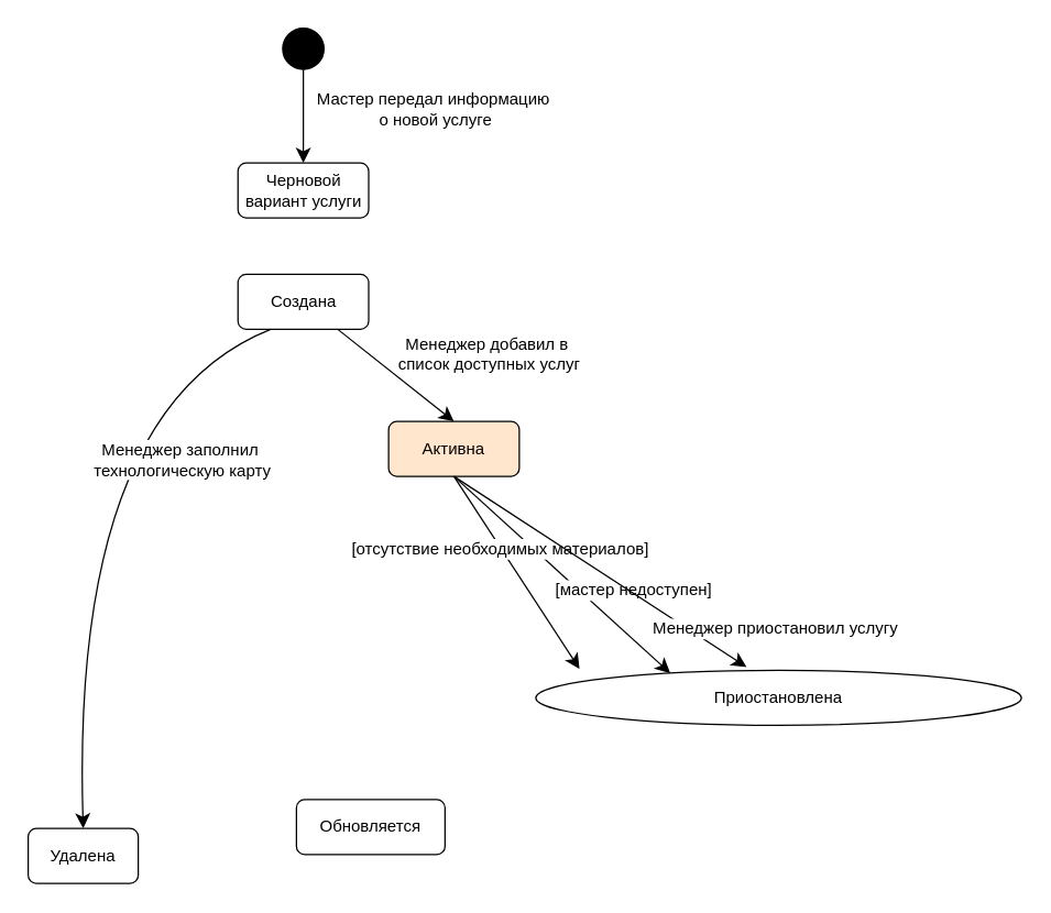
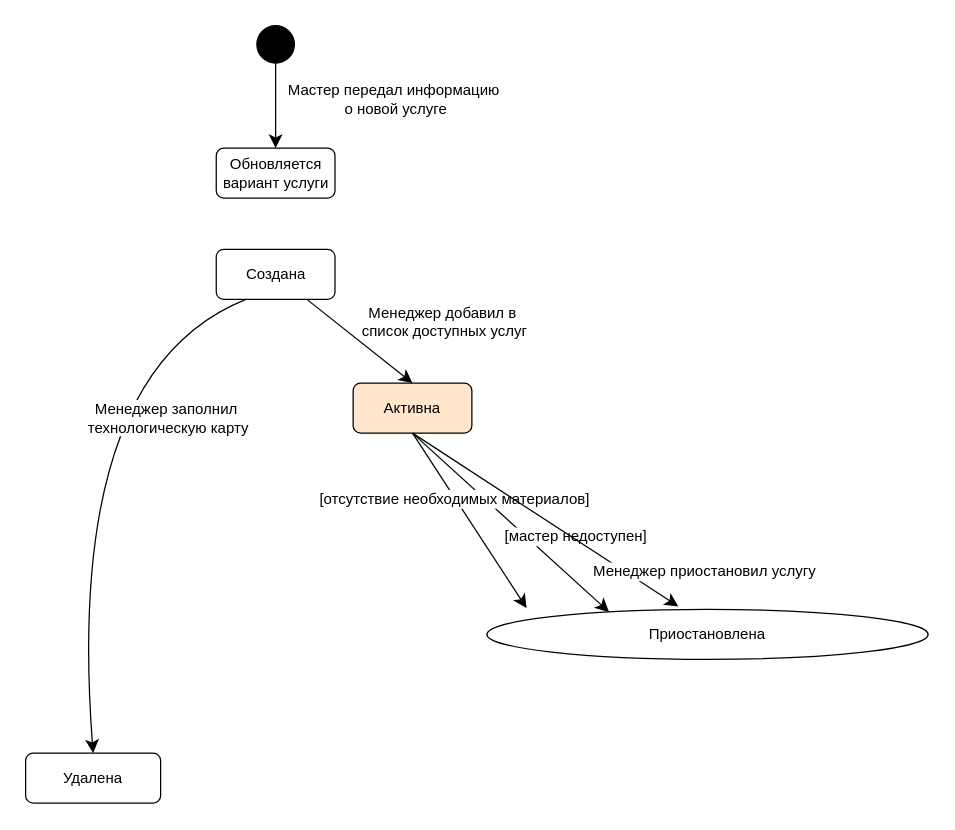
- <mxCell id="5" value="Черновой вариант услуги" style="rounded=1;whiteSpace=wrap;html=1;" vertex="1" parent="1"><mxGeometry x="172.5" y="118" width="95" height="40" as="geometry" /></mxCell>
+ <mxCell id="5" value="Обновляется вариант услуги" style="rounded=1;whiteSpace=wrap;html=1;" vertex="1" parent="1"><mxGeometry x="172.5" y="118" width="95" height="40" as="geometry" /></mxCell>
- <mxCell id="13" value="Обновляется" style="rounded=1;whiteSpace=wrap;html=1;" vertex="1" parent="1"><mxGeometry x="215" y="581" width="108" height="40" as="geometry" /></mxCell>
- <mxCell id="14" value="Удалена" style="rounded=1;whiteSpace=wrap;html=1;" vertex="1" parent="1"><mxGeometry x="20" y="602" width="80" height="40" as="geometry" /></mxCell>
+ <mxCell id="14" value="Удалена" style="rounded=1;whiteSpace=wrap;html=1;" vertex="1" parent="1"><mxGeometry x="20" y="602" width="108" height="40" as="geometry" /></mxCell>
